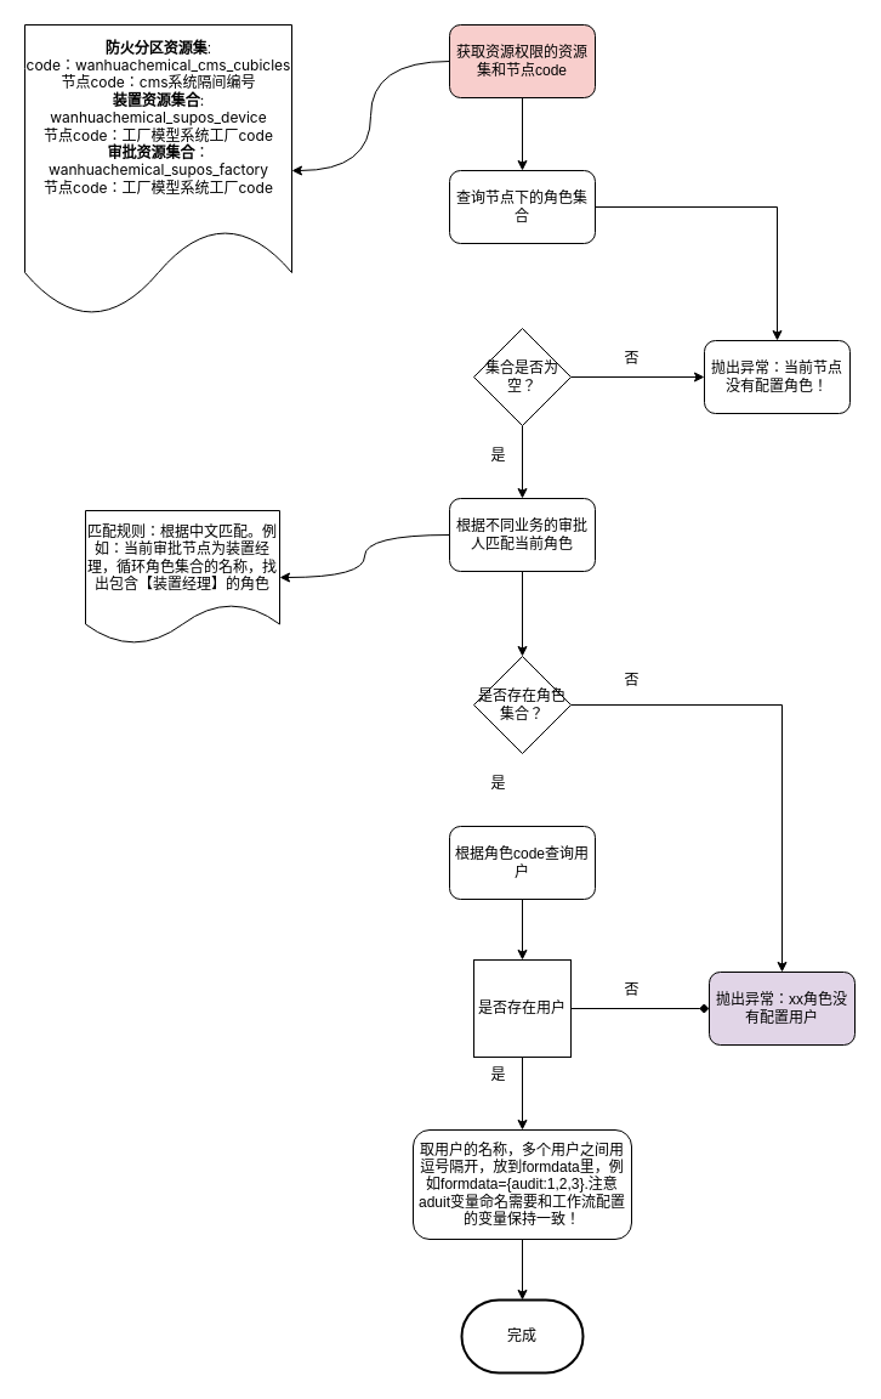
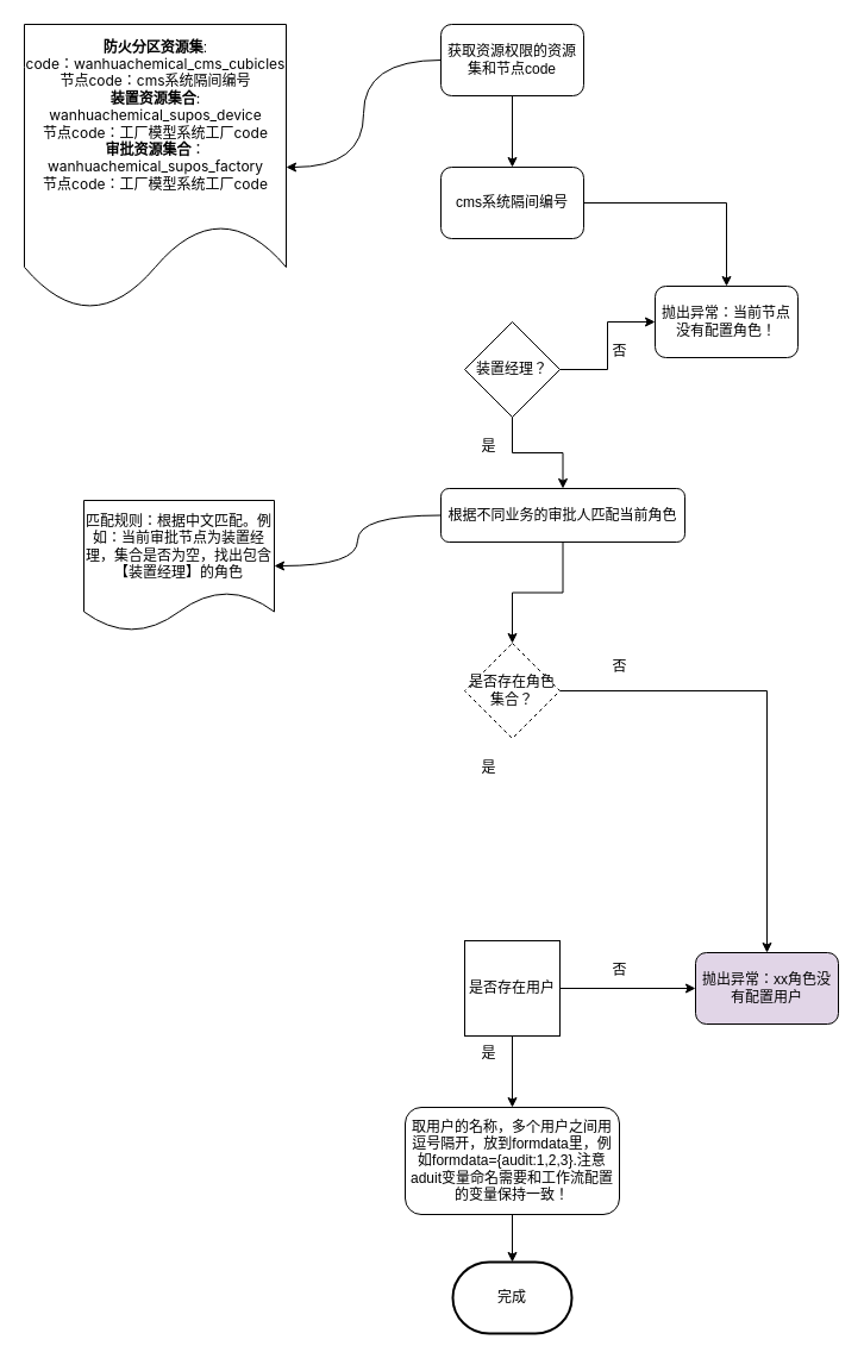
- <mxCell id="4" value="获取资源权限的资源集和节点code" style="rounded=1;whiteSpace=wrap;html=1;fillColor=#f8cecc;" vertex="1" parent="1"><mxGeometry x="370" y="20" width="120" height="60" as="geometry" /></mxCell>
+ <mxCell id="4" value="获取资源权限的资源集和节点code" style="rounded=1;whiteSpace=wrap;html=1;" vertex="1" parent="1"><mxGeometry x="370" y="20" width="120" height="60" as="geometry" /></mxCell>
- <mxCell id="6" value="查询节点下的角色集合" style="rounded=1;whiteSpace=wrap;html=1;" vertex="1" parent="1"><mxGeometry x="370" y="140" width="120" height="60" as="geometry" /></mxCell>
+ <mxCell id="6" value="cms系统隔间编号" style="rounded=1;whiteSpace=wrap;html=1;" vertex="1" parent="1"><mxGeometry x="370" y="140" width="120" height="60" as="geometry" /></mxCell>
- <mxCell id="9" value="集合是否为空？" style="rhombus;whiteSpace=wrap;html=1;" vertex="1" parent="1"><mxGeometry x="390" y="270" width="80" height="80" as="geometry" /></mxCell>
+ <mxCell id="9" value="装置经理？" style="rhombus;whiteSpace=wrap;html=1;" vertex="1" parent="1"><mxGeometry x="390" y="270" width="80" height="80" as="geometry" /></mxCell>
- <mxCell id="15" value="抛出异常：当前节点没有配置角色！" style="rounded=1;whiteSpace=wrap;html=1;" vertex="1" parent="1"><mxGeometry x="580" y="280" width="120" height="60" as="geometry" /></mxCell>
+ <mxCell id="15" value="抛出异常：当前节点没有配置角色！" style="rounded=1;whiteSpace=wrap;html=1;" vertex="1" parent="1"><mxGeometry x="550" y="240" width="120" height="60" as="geometry" /></mxCell>
- <mxCell id="12" value="根据不同业务的审批人匹配当前角色" style="rounded=1;whiteSpace=wrap;html=1;" vertex="1" parent="1"><mxGeometry x="370" y="410" width="120" height="60" as="geometry" /></mxCell>
+ <mxCell id="12" value="根据不同业务的审批人匹配当前角色" style="rounded=1;whiteSpace=wrap;html=1;" vertex="1" parent="1"><mxGeometry x="370" y="410" width="205" height="45" as="geometry" /></mxCell>
- <mxCell id="30" value="匹配规则：根据中文匹配。例如：当前审批节点为装置经理，循环角色集合的名称，找出包含【装置经理】的角色" style="shape=document;whiteSpace=wrap;html=1;boundedLbl=1;" vertex="1" parent="1"><mxGeometry x="70" y="420" width="160" height="110" as="geometry" /></mxCell>
+ <mxCell id="30" value="匹配规则：根据中文匹配。例如：当前审批节点为装置经理，集合是否为空，找出包含【装置经理】的角色" style="shape=document;whiteSpace=wrap;html=1;boundedLbl=1;" vertex="1" parent="1"><mxGeometry x="70" y="420" width="160" height="110" as="geometry" /></mxCell>
- <mxCell id="14" value="是否存在角色集合？" style="rhombus;whiteSpace=wrap;html=1;" vertex="1" parent="1"><mxGeometry x="390" y="540" width="80" height="80" as="geometry" /></mxCell>
+ <mxCell id="14" value="是否存在角色集合？" style="rhombus;whiteSpace=wrap;html=1;dashed=1;" vertex="1" parent="1"><mxGeometry x="390" y="540" width="80" height="80" as="geometry" /></mxCell>
- <mxCell id="17" value="根据角色code查询用户" style="rounded=1;whiteSpace=wrap;html=1;" vertex="1" parent="1"><mxGeometry x="370" y="680" width="120" height="60" as="geometry" /></mxCell>
- <mxCell id="16" value="" style="edgeStyle=orthogonalEdgeStyle;rounded=0;orthogonalLoop=1;jettySize=auto;html=1;" edge="1" parent="1" source="17" target="20"><mxGeometry relative="1" as="geometry" /></mxCell>
- <mxCell id="18" value="" style="edgeStyle=orthogonalEdgeStyle;rounded=0;orthogonalLoop=1;jettySize=auto;html=1;endArrow=diamond;" edge="1" parent="1" source="20" target="21"><mxGeometry relative="1" as="geometry" /></mxCell>
+ <mxCell id="18" value="" style="edgeStyle=orthogonalEdgeStyle;rounded=0;orthogonalLoop=1;jettySize=auto;html=1;" edge="1" parent="1" source="20" target="21"><mxGeometry relative="1" as="geometry" /></mxCell>
- <mxCell id="24" value="完成" style="strokeWidth=2;html=1;shape=mxgraph.flowchart.terminator;whiteSpace=wrap;" vertex="1" parent="1"><mxGeometry x="380" y="1070" width="100" height="60" as="geometry" /></mxCell>
+ <mxCell id="24" value="完成" style="strokeWidth=2;html=1;shape=mxgraph.flowchart.terminator;whiteSpace=wrap;" vertex="1" parent="1"><mxGeometry x="380" y="1060" width="100" height="60" as="geometry" /></mxCell>
